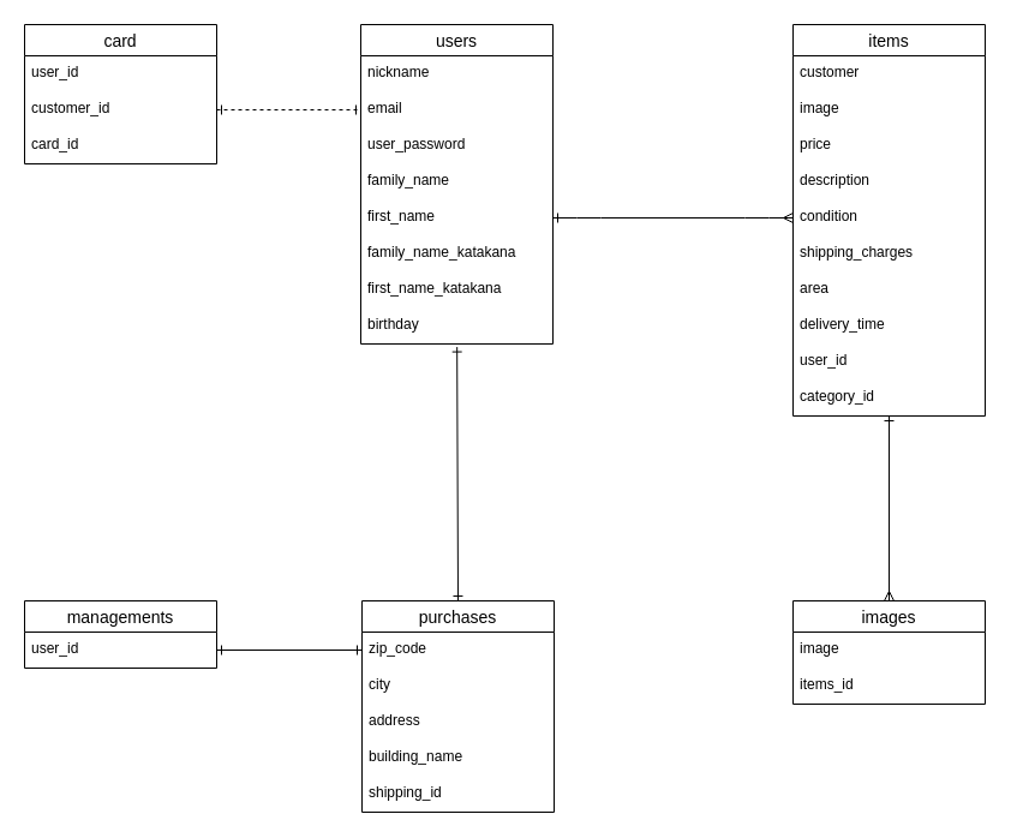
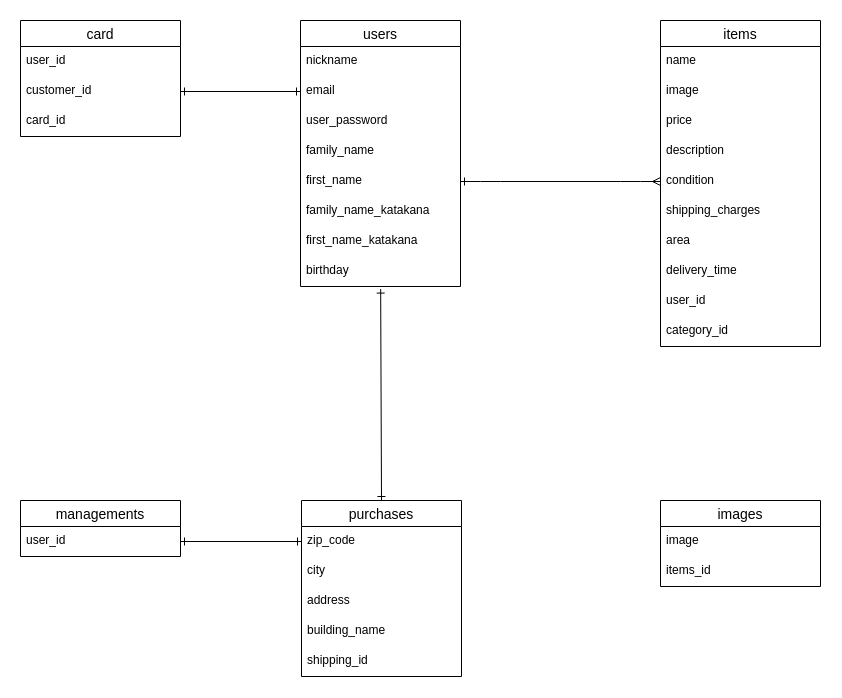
- <mxCell id="12" value="customer" style="text;strokeColor=none;fillColor=none;spacingLeft=4;spacingRight=4;overflow=hidden;rotatable=0;points=[[0,0.5],[1,0.5]];portConstraint=eastwest;fontSize=12;" parent="11" vertex="1"><mxGeometry y="26" width="160" height="30" as="geometry" /></mxCell>
+ <mxCell id="12" value="name" style="text;strokeColor=none;fillColor=none;spacingLeft=4;spacingRight=4;overflow=hidden;rotatable=0;points=[[0,0.5],[1,0.5]];portConstraint=eastwest;fontSize=12;" parent="11" vertex="1"><mxGeometry y="26" width="160" height="30" as="geometry" /></mxCell>
- <mxCell id="38" value="" style="fontSize=12;html=1;endArrow=ERone;startArrow=ERone;exitX=1;exitY=0.5;exitDx=0;exitDy=0;entryX=0;entryY=0.5;entryDx=0;entryDy=0;startFill=0;endFill=0;dashed=1;" parent="1" source="36" target="4" edge="1"><mxGeometry width="100" height="100" relative="1" as="geometry"><mxPoint x="250" y="210" as="sourcePoint" /><mxPoint x="350" y="110" as="targetPoint" /></mxGeometry></mxCell>
+ <mxCell id="38" value="" style="fontSize=12;html=1;endArrow=ERone;startArrow=ERone;exitX=1;exitY=0.5;exitDx=0;exitDy=0;entryX=0;entryY=0.5;entryDx=0;entryDy=0;startFill=0;endFill=0;" parent="1" source="36" target="4" edge="1"><mxGeometry width="100" height="100" relative="1" as="geometry"><mxPoint x="250" y="210" as="sourcePoint" /><mxPoint x="350" y="110" as="targetPoint" /></mxGeometry></mxCell>
- <mxCell id="33" value="" style="fontSize=12;html=1;endArrow=ERmany;startArrow=ERone;entryX=0.5;entryY=0;entryDx=0;entryDy=0;startFill=0;endFill=0;" parent="1" source="21" target="28" edge="1"><mxGeometry width="100" height="100" relative="1" as="geometry"><mxPoint x="550" y="330" as="sourcePoint" /><mxPoint x="610" y="450" as="targetPoint" /></mxGeometry></mxCell>
